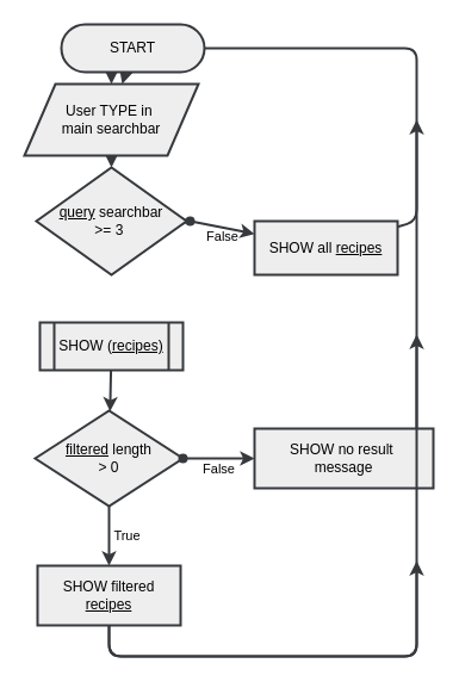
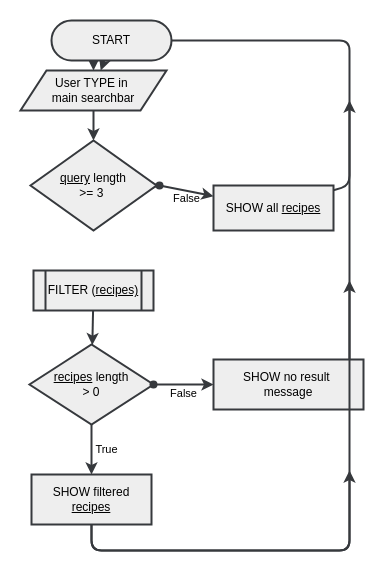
- <mxCell id="7" value="&lt;span&gt;User TYPE&amp;nbsp;in&amp;nbsp;&lt;/span&gt;&lt;br style=&quot;padding: 0px ; margin: 0px&quot;&gt;&lt;span&gt;main searchbar&lt;/span&gt;" style="shape=parallelogram;perimeter=parallelogramPerimeter;whiteSpace=wrap;html=1;fixedSize=1;rounded=1;sketch=0;arcSize=0;size=26;labelBackgroundColor=none;labelBorderColor=none;strokeWidth=2;fillColor=#eeeeee;strokeColor=#36393d;" vertex="1" parent="1"><mxGeometry x="20" y="70" width="146" height="60" as="geometry" /></mxCell>
+ <mxCell id="7" value="&lt;span&gt;User TYPE&amp;nbsp;in&amp;nbsp;&lt;/span&gt;&lt;br style=&quot;padding: 0px ; margin: 0px&quot;&gt;&lt;span&gt;main searchbar&lt;/span&gt;" style="shape=parallelogram;perimeter=parallelogramPerimeter;whiteSpace=wrap;html=1;fixedSize=1;rounded=1;sketch=0;arcSize=0;size=26;labelBackgroundColor=none;labelBorderColor=none;strokeWidth=2;fillColor=#eeeeee;strokeColor=#36393d;" vertex="1" parent="1"><mxGeometry x="20" y="70" width="146" height="40" as="geometry" /></mxCell>
- <mxCell id="4" value="&lt;font&gt;&lt;u&gt;query&lt;/u&gt; searchbar&lt;br&gt;&amp;gt;= 3&amp;nbsp;&lt;/font&gt;" style="rhombus;whiteSpace=wrap;html=1;rounded=1;sketch=0;arcSize=0;labelBackgroundColor=none;labelBorderColor=none;strokeWidth=2;fillColor=#eeeeee;strokeColor=#36393d;" vertex="1" parent="1"><mxGeometry x="30" y="140" width="126" height="90" as="geometry" /></mxCell>
+ <mxCell id="4" value="&lt;font&gt;&lt;u&gt;query&lt;/u&gt; length&lt;br&gt;&amp;gt;= 3&amp;nbsp;&lt;/font&gt;" style="rhombus;whiteSpace=wrap;html=1;rounded=1;sketch=0;arcSize=0;labelBackgroundColor=none;labelBorderColor=none;strokeWidth=2;fillColor=#eeeeee;strokeColor=#36393d;" vertex="1" parent="1"><mxGeometry x="30" y="140" width="126" height="90" as="geometry" /></mxCell>
- <mxCell id="21" value="&lt;span style=&quot;font-family: &amp;quot;helvetica&amp;quot; ; font-size: 12px ; font-style: normal ; font-weight: 400 ; letter-spacing: normal ; text-align: center ; text-indent: 0px ; text-transform: none ; word-spacing: 0px ; display: inline ; float: none&quot;&gt;&lt;font&gt;SHOW (&lt;u&gt;recipes)&lt;/u&gt;&lt;/font&gt;&lt;/span&gt;" style="shape=process;whiteSpace=wrap;html=1;backgroundOutline=1;sketch=0;rounded=1;arcSize=0;labelBackgroundColor=none;labelBorderColor=none;strokeWidth=2;fillColor=#eeeeee;strokeColor=#36393d;" vertex="1" parent="1"><mxGeometry x="33" y="270" width="120" height="40" as="geometry" /></mxCell>
+ <mxCell id="21" value="&lt;span style=&quot;font-family: &amp;quot;helvetica&amp;quot; ; font-size: 12px ; font-style: normal ; font-weight: 400 ; letter-spacing: normal ; text-align: center ; text-indent: 0px ; text-transform: none ; word-spacing: 0px ; display: inline ; float: none&quot;&gt;&lt;font&gt;FILTER (&lt;u&gt;recipes)&lt;/u&gt;&lt;/font&gt;&lt;/span&gt;" style="shape=process;whiteSpace=wrap;html=1;backgroundOutline=1;sketch=0;rounded=1;arcSize=0;labelBackgroundColor=none;labelBorderColor=none;strokeWidth=2;fillColor=#eeeeee;strokeColor=#36393d;" vertex="1" parent="1"><mxGeometry x="33" y="270" width="120" height="40" as="geometry" /></mxCell>
- <mxCell id="12" value="&lt;u&gt;filtered&lt;/u&gt; length&lt;br&gt;&amp;gt; 0" style="rhombus;whiteSpace=wrap;html=1;rounded=1;sketch=0;arcSize=0;labelBackgroundColor=none;labelBorderColor=none;strokeWidth=2;fillColor=#eeeeee;strokeColor=#36393d;" vertex="1" parent="1"><mxGeometry x="29" y="344" width="124" height="80" as="geometry" /></mxCell>
+ <mxCell id="12" value="&lt;u&gt;recipes&lt;/u&gt; length&lt;br&gt;&amp;gt; 0" style="rhombus;whiteSpace=wrap;html=1;rounded=1;sketch=0;arcSize=0;labelBackgroundColor=none;labelBorderColor=none;strokeWidth=2;fillColor=#eeeeee;strokeColor=#36393d;" vertex="1" parent="1"><mxGeometry x="29" y="344" width="124" height="80" as="geometry" /></mxCell>
